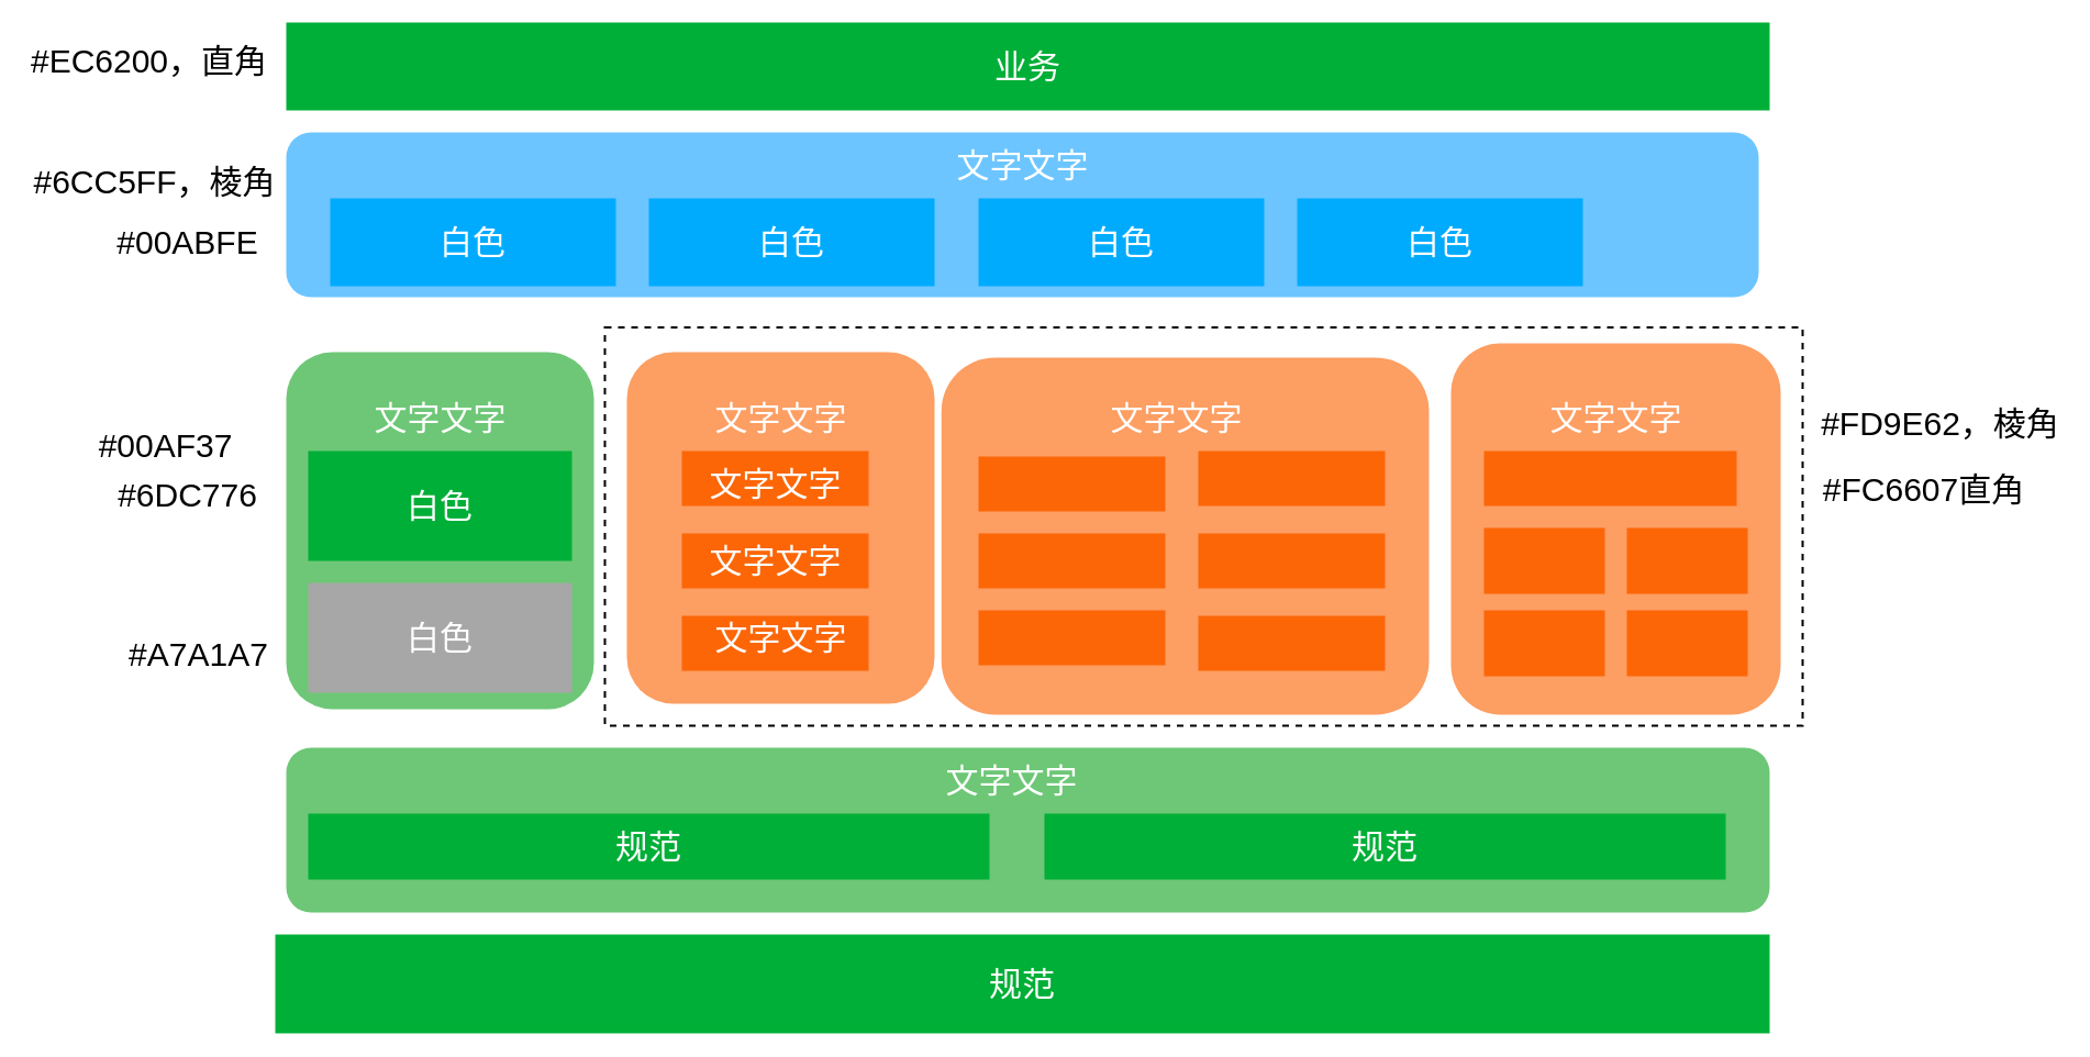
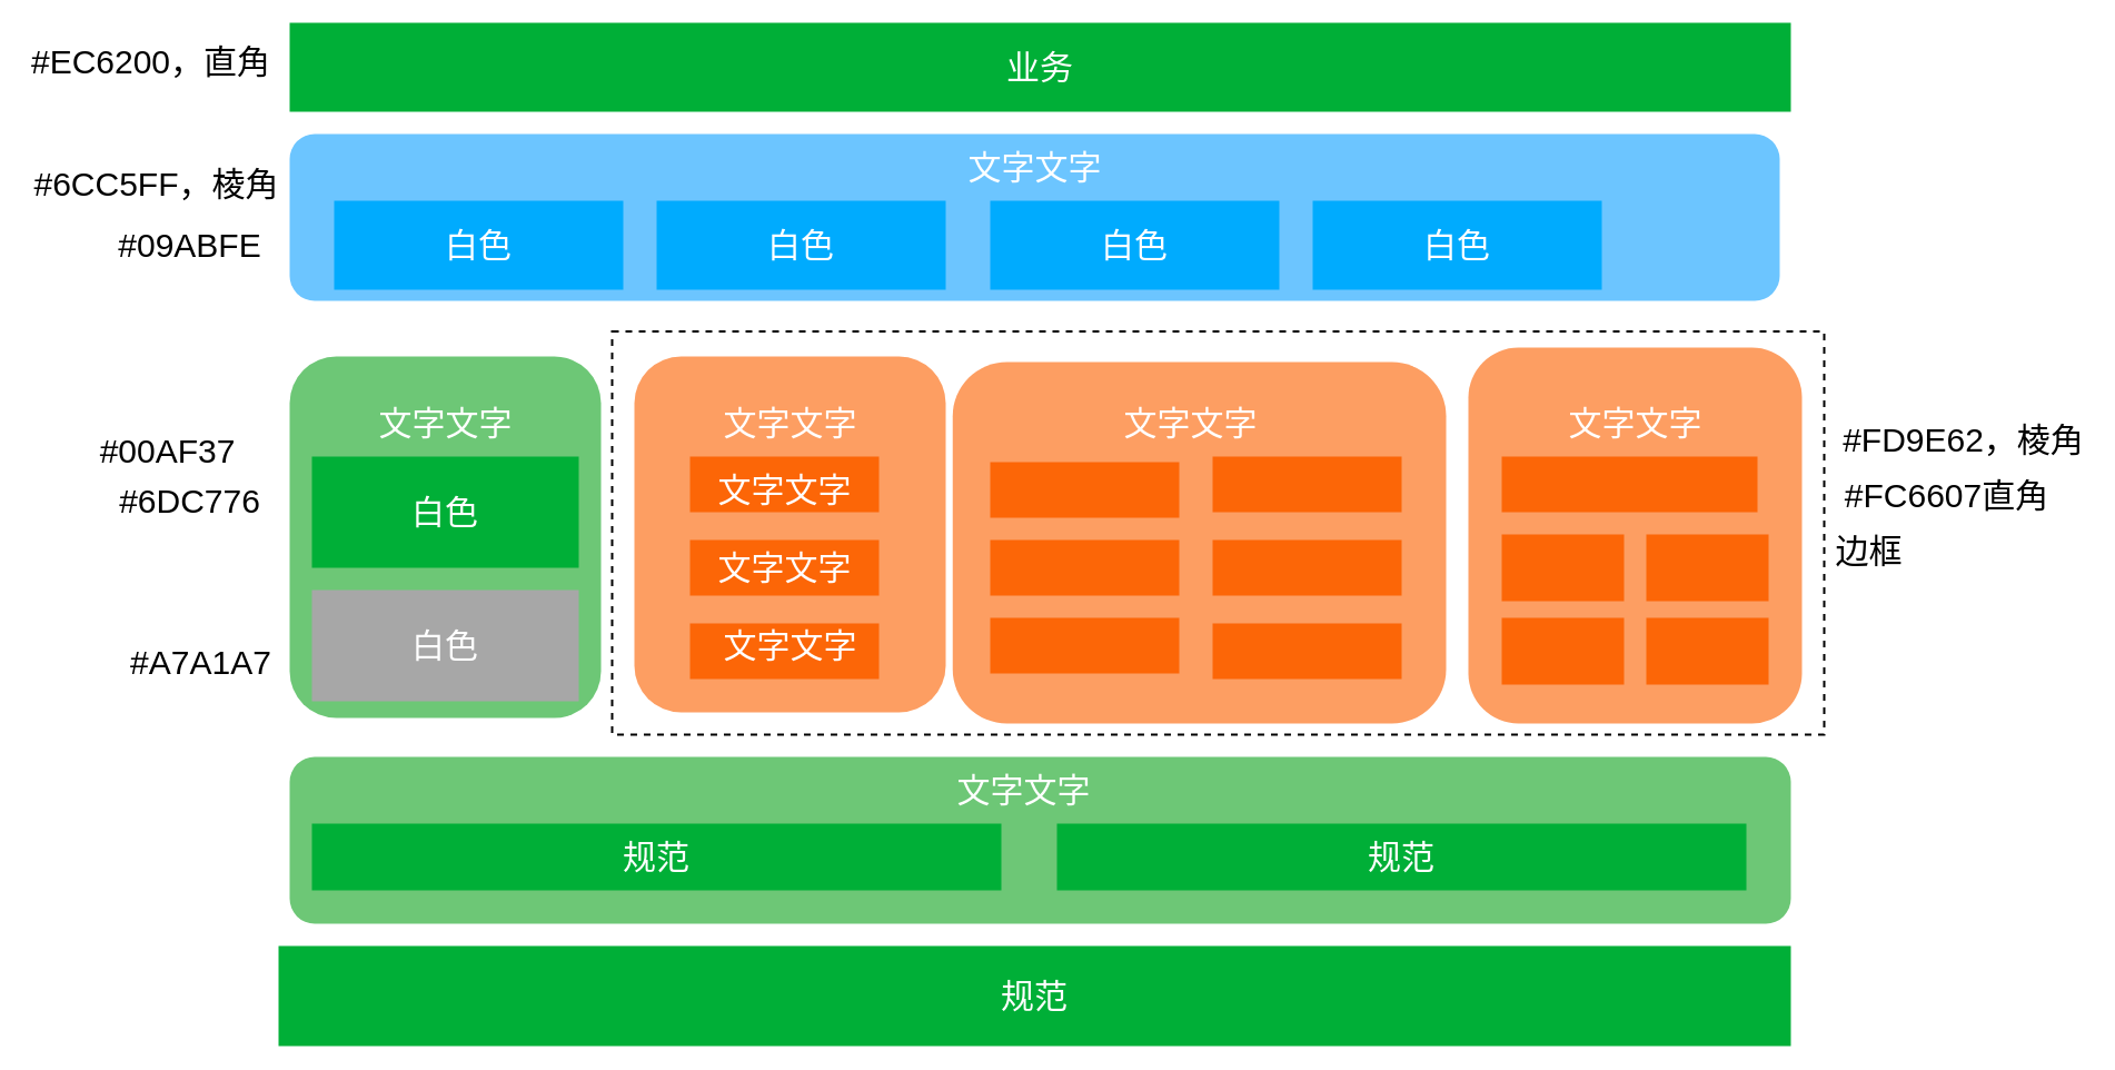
- <mxCell id="15" value="&lt;font style=&quot;font-size: 30px&quot;&gt;#00ABFE&lt;/font&gt;" style="text;html=1;align=center;verticalAlign=middle;resizable=0;points=[];autosize=1;strokeColor=none;fillColor=none;fontColor=#000000;" parent="1" vertex="1"><mxGeometry x="100" y="205" width="140" height="30" as="geometry" /></mxCell>
+ <mxCell id="15" value="&lt;font style=&quot;font-size: 30px&quot;&gt;#09ABFE&lt;/font&gt;" style="text;html=1;align=center;verticalAlign=middle;resizable=0;points=[];autosize=1;strokeColor=none;fillColor=none;fontColor=#000000;" parent="1" vertex="1"><mxGeometry x="100" y="205" width="140" height="30" as="geometry" /></mxCell>
- <mxCell id="19" value="&lt;font color=&quot;#000000&quot; style=&quot;font-size: 30px&quot;&gt;#FD9E62，棱角&lt;/font&gt;" style="text;html=1;align=center;verticalAlign=middle;resizable=0;points=[];autosize=1;strokeColor=none;fillColor=none;fontColor=#FFFFFF;" parent="1" vertex="1"><mxGeometry x="1650" y="370" width="230" height="30" as="geometry" /></mxCell>
+ <mxCell id="19" value="&lt;font color=&quot;#000000&quot; style=&quot;font-size: 30px&quot;&gt;#FD9E62，棱角&lt;/font&gt;" style="text;html=1;align=center;verticalAlign=middle;resizable=0;points=[];autosize=1;strokeColor=none;fillColor=none;fontColor=#FFFFFF;" parent="1" vertex="1"><mxGeometry x="1650" y="380" width="230" height="30" as="geometry" /></mxCell>
+ <mxCell id="22" value="&lt;font style=&quot;font-size: 30px&quot;&gt;边框&lt;/font&gt;" style="text;html=1;align=center;verticalAlign=middle;resizable=0;points=[];autosize=1;strokeColor=none;fillColor=none;fontColor=#000000;strokeWidth=30;" parent="1" vertex="1"><mxGeometry x="1640" y="480" width="80" height="30" as="geometry" /></mxCell>
